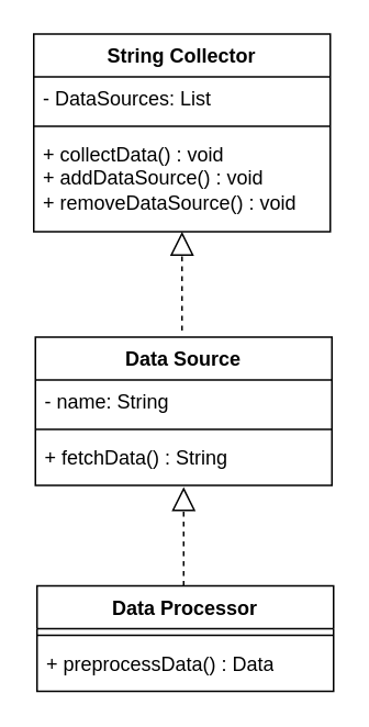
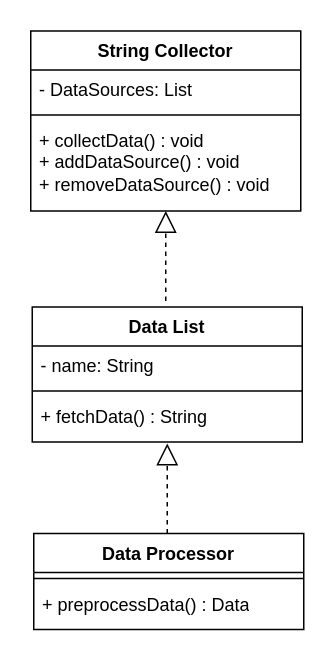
- <mxCell id="6" value="Data Source" style="swimlane;fontStyle=1;align=center;verticalAlign=top;childLayout=stackLayout;horizontal=1;startSize=26;horizontalStack=0;resizeParent=1;resizeParentMax=0;resizeLast=0;collapsible=1;marginBottom=0;whiteSpace=wrap;html=1;" vertex="1" parent="1"><mxGeometry x="21" y="204" width="180" height="90" as="geometry" /></mxCell>
+ <mxCell id="6" value="Data List" style="swimlane;fontStyle=1;align=center;verticalAlign=top;childLayout=stackLayout;horizontal=1;startSize=26;horizontalStack=0;resizeParent=1;resizeParentMax=0;resizeLast=0;collapsible=1;marginBottom=0;whiteSpace=wrap;html=1;" vertex="1" parent="1"><mxGeometry x="21" y="204" width="180" height="90" as="geometry" /></mxCell>
